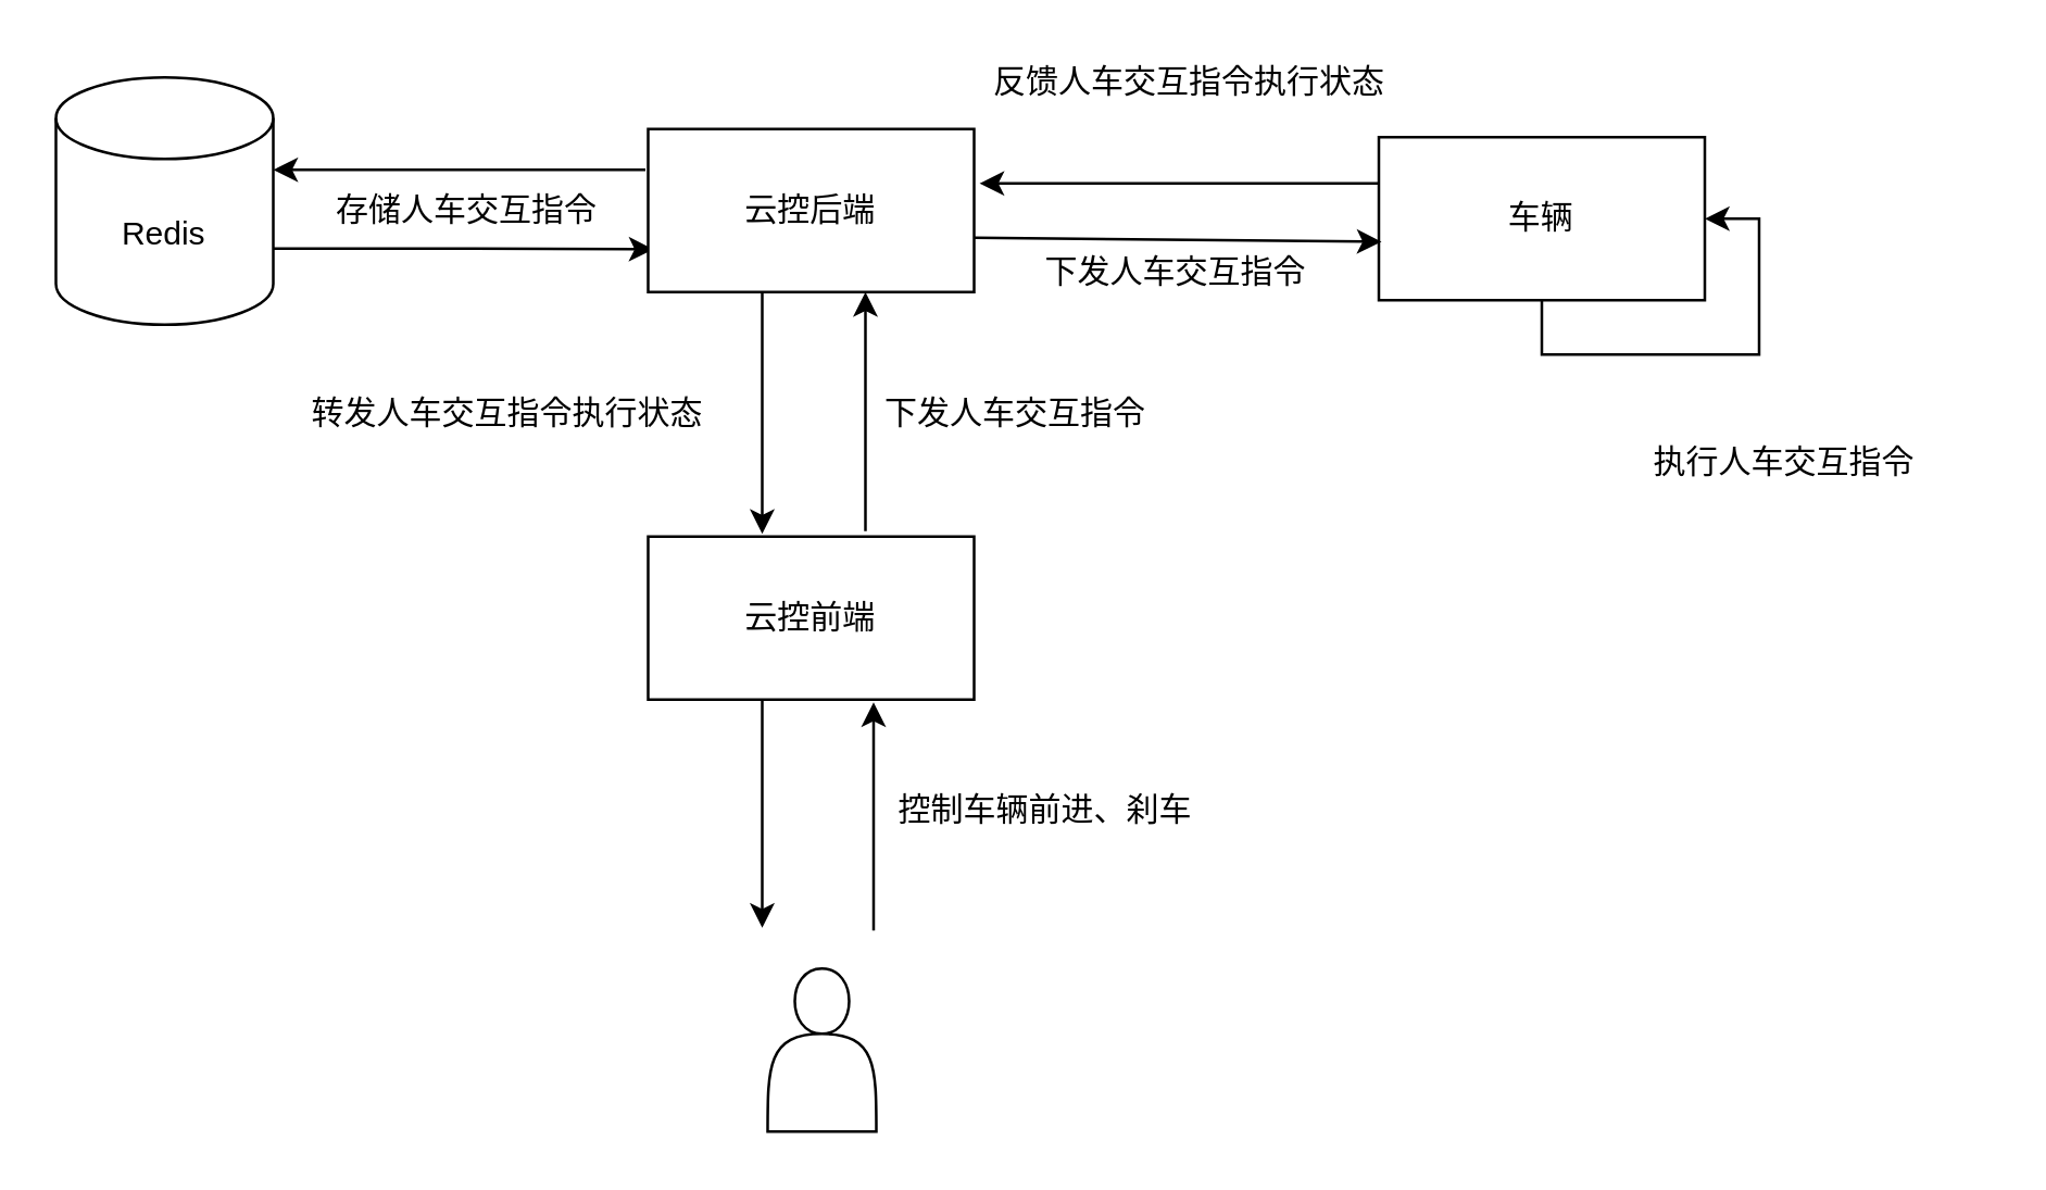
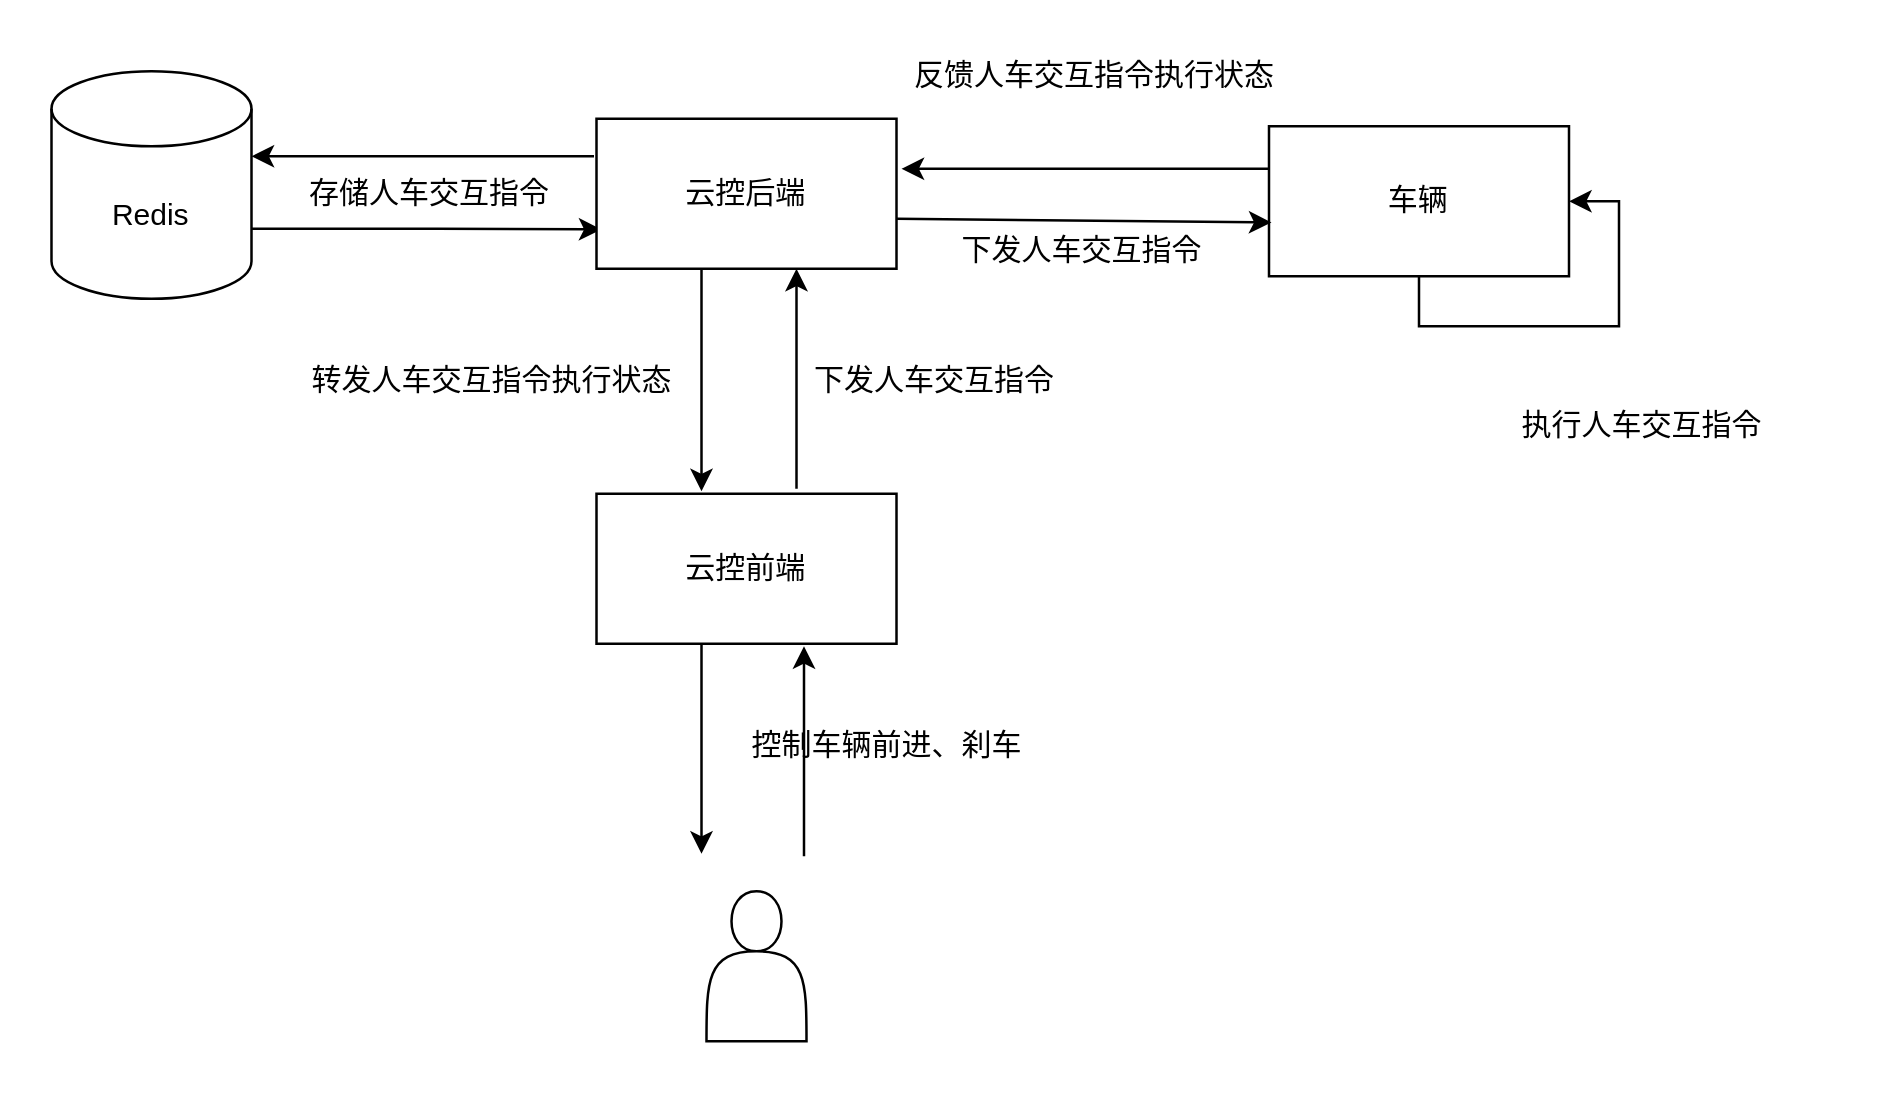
- <mxCell id="18" value="转发人车交互指令执行状态" style="text;strokeColor=none;align=center;fillColor=none;html=1;verticalAlign=middle;whiteSpace=wrap;rounded=0;" vertex="1" parent="1"><mxGeometry x="112" y="142" width="149" height="20" as="geometry" /></mxCell>
+ <mxCell id="18" value="转发人车交互指令执行状态" style="text;strokeColor=none;align=center;fillColor=none;html=1;verticalAlign=middle;whiteSpace=wrap;rounded=0;" vertex="1" parent="1"><mxGeometry x="122" y="142" width="149" height="20" as="geometry" /></mxCell>
- <mxCell id="15" value="控制车辆前进、刹车" style="text;strokeColor=none;align=center;fillColor=none;html=1;verticalAlign=middle;whiteSpace=wrap;rounded=0;" vertex="1" parent="1"><mxGeometry x="310" y="288" width="149" height="20" as="geometry" /></mxCell>
+ <mxCell id="15" value="控制车辆前进、刹车" style="text;strokeColor=none;align=center;fillColor=none;html=1;verticalAlign=middle;whiteSpace=wrap;rounded=0;" vertex="1" parent="1"><mxGeometry x="280" y="288" width="149" height="20" as="geometry" /></mxCell>
